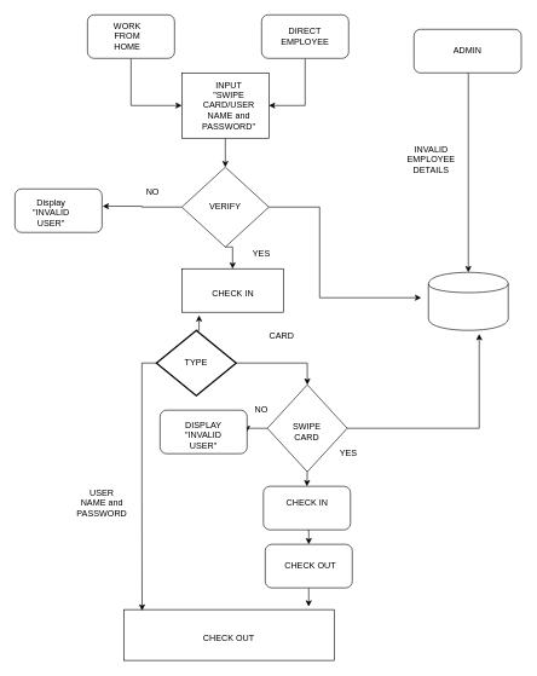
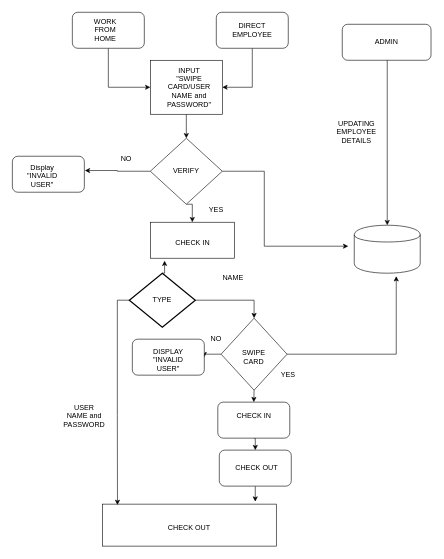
- <mxCell id="41" value="INVALID EMPLOYEE DETAILS" style="text;html=1;strokeColor=none;fillColor=none;align=center;verticalAlign=middle;whiteSpace=wrap;rounded=0;" vertex="1" parent="1"><mxGeometry x="560" y="200" width="68" height="40" as="geometry" /></mxCell>
+ <mxCell id="41" value="UPDATING EMPLOYEE DETAILS" style="text;html=1;strokeColor=none;fillColor=none;align=center;verticalAlign=middle;whiteSpace=wrap;rounded=0;" vertex="1" parent="1"><mxGeometry x="560" y="200" width="68" height="40" as="geometry" /></mxCell>
- <mxCell id="47" value="CARD" style="text;html=1;strokeColor=none;fillColor=none;align=center;verticalAlign=middle;whiteSpace=wrap;rounded=0;" vertex="1" parent="1"><mxGeometry x="368" y="453" width="40" height="20" as="geometry" /></mxCell>
+ <mxCell id="47" value="NAME" style="text;html=1;strokeColor=none;fillColor=none;align=center;verticalAlign=middle;whiteSpace=wrap;rounded=0;" vertex="1" parent="1"><mxGeometry x="368" y="453" width="40" height="20" as="geometry" /></mxCell>
